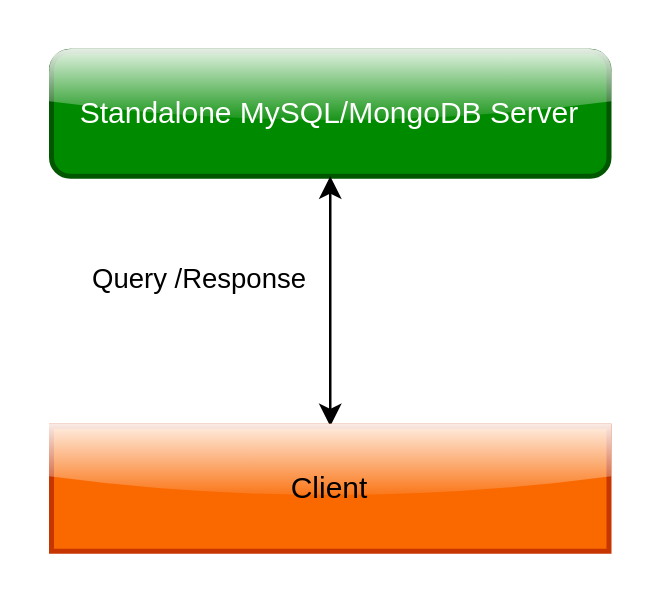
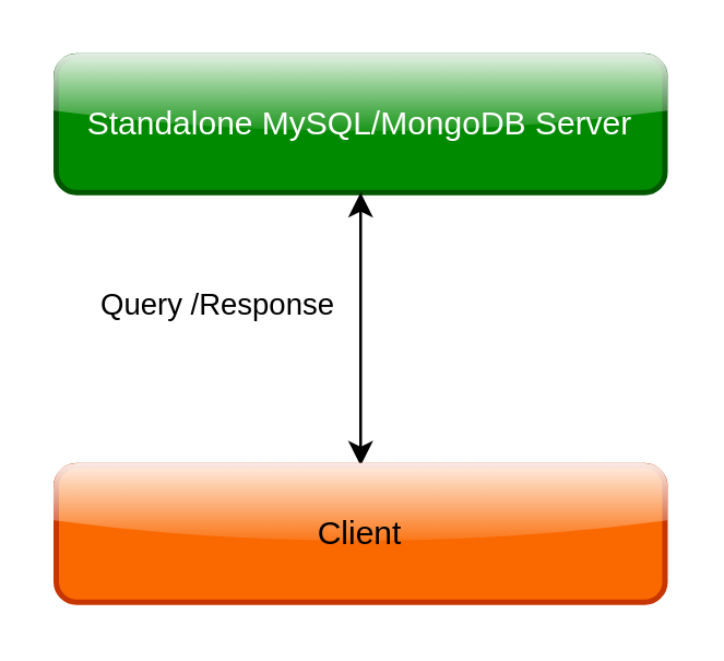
- <mxCell id="5" value="Client" style="whiteSpace=wrap;strokeWidth=2;glass=1;fillColor=#fa6800;strokeColor=#C73500;fontColor=#000000;rounded=0;" vertex="1" parent="1"><mxGeometry x="20" y="170" width="223" height="50" as="geometry" /></mxCell>
+ <mxCell id="5" value="Client" style="whiteSpace=wrap;strokeWidth=2;rounded=1;glass=1;fillColor=#fa6800;strokeColor=#C73500;fontColor=#000000;" vertex="1" parent="1"><mxGeometry x="20" y="170" width="223" height="50" as="geometry" /></mxCell>
